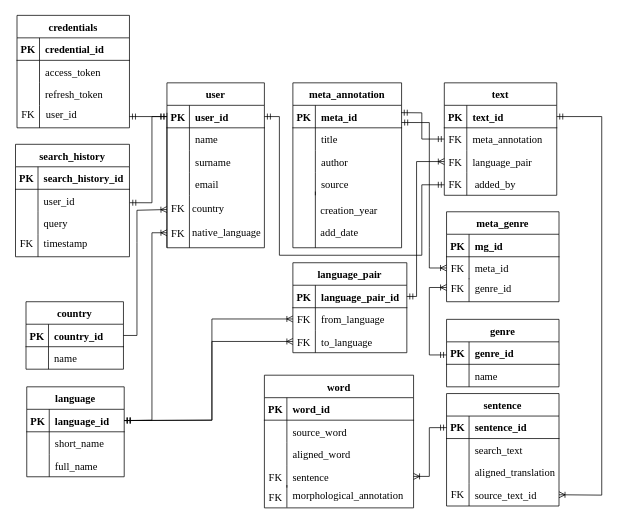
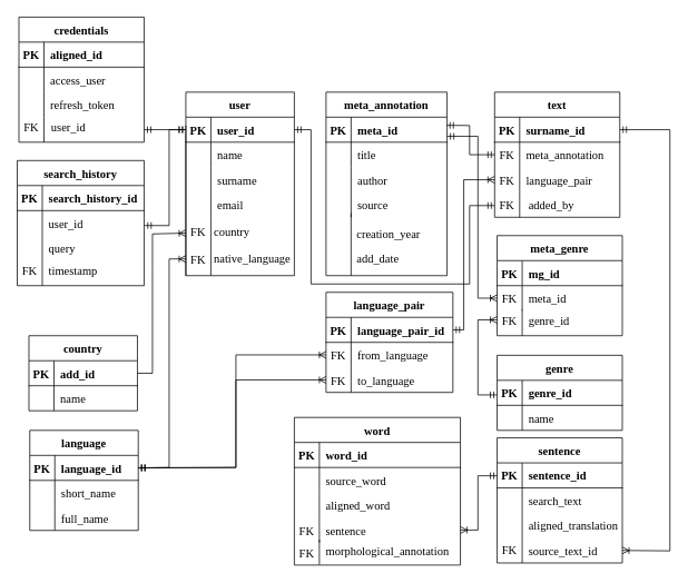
- <mxCell id="139" value="credential_id" style="shape=partialRectangle;connectable=0;fillColor=none;top=0;left=0;bottom=0;right=0;align=left;spacingLeft=6;fontStyle=1;overflow=hidden;fontFamily=Times New Roman;fontSize=14;" vertex="1" parent="137"><mxGeometry x="30" width="120" height="30" as="geometry"><mxRectangle width="120" height="30" as="alternateBounds" /></mxGeometry></mxCell>
+ <mxCell id="139" value="aligned_id" style="shape=partialRectangle;connectable=0;fillColor=none;top=0;left=0;bottom=0;right=0;align=left;spacingLeft=6;fontStyle=1;overflow=hidden;fontFamily=Times New Roman;fontSize=14;" vertex="1" parent="137"><mxGeometry x="30" width="120" height="30" as="geometry"><mxRectangle width="120" height="30" as="alternateBounds" /></mxGeometry></mxCell>
- <mxCell id="142" value="access_token" style="shape=partialRectangle;connectable=0;fillColor=none;top=0;left=0;bottom=0;right=0;align=left;spacingLeft=6;overflow=hidden;fontFamily=Times New Roman;fontSize=14;" vertex="1" parent="140"><mxGeometry x="30" width="120" height="30" as="geometry"><mxRectangle width="120" height="30" as="alternateBounds" /></mxGeometry></mxCell>
+ <mxCell id="142" value="access_user" style="shape=partialRectangle;connectable=0;fillColor=none;top=0;left=0;bottom=0;right=0;align=left;spacingLeft=6;overflow=hidden;fontFamily=Times New Roman;fontSize=14;" vertex="1" parent="140"><mxGeometry x="30" width="120" height="30" as="geometry"><mxRectangle width="120" height="30" as="alternateBounds" /></mxGeometry></mxCell>
- <mxCell id="5" value="text_id" style="shape=partialRectangle;connectable=0;fillColor=none;top=0;left=0;bottom=0;right=0;align=left;spacingLeft=6;fontStyle=1;overflow=hidden;fontFamily=Times New Roman;fontSize=14;" parent="3" vertex="1"><mxGeometry x="30" width="120" height="30" as="geometry"><mxRectangle width="120" height="30" as="alternateBounds" /></mxGeometry></mxCell>
+ <mxCell id="5" value="surname_id" style="shape=partialRectangle;connectable=0;fillColor=none;top=0;left=0;bottom=0;right=0;align=left;spacingLeft=6;fontStyle=1;overflow=hidden;fontFamily=Times New Roman;fontSize=14;" parent="3" vertex="1"><mxGeometry x="30" width="120" height="30" as="geometry"><mxRectangle width="120" height="30" as="alternateBounds" /></mxGeometry></mxCell>
- <mxCell id="75" value="country_id" style="shape=partialRectangle;connectable=0;fillColor=none;top=0;left=0;bottom=0;right=0;align=left;spacingLeft=6;fontStyle=1;overflow=hidden;fontFamily=Times New Roman;fontSize=14;" parent="73" vertex="1"><mxGeometry x="30" width="100" height="30" as="geometry"><mxRectangle width="100" height="30" as="alternateBounds" /></mxGeometry></mxCell>
+ <mxCell id="75" value="add_id" style="shape=partialRectangle;connectable=0;fillColor=none;top=0;left=0;bottom=0;right=0;align=left;spacingLeft=6;fontStyle=1;overflow=hidden;fontFamily=Times New Roman;fontSize=14;" parent="73" vertex="1"><mxGeometry x="30" width="100" height="30" as="geometry"><mxRectangle width="100" height="30" as="alternateBounds" /></mxGeometry></mxCell>
